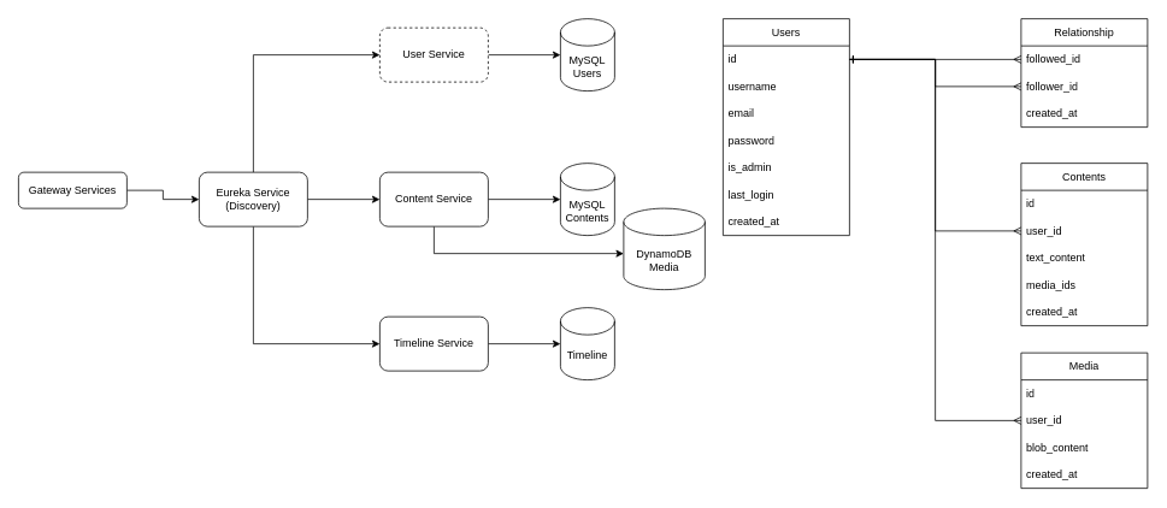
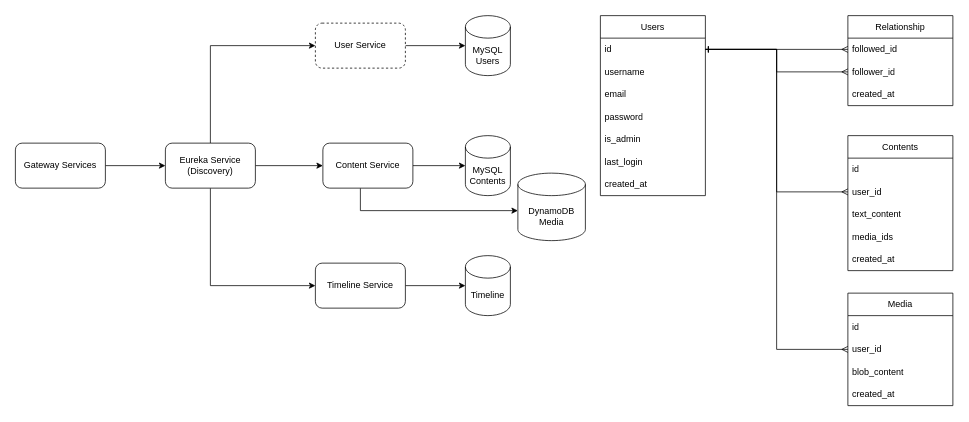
- <mxCell id="3" value="Gateway Services" style="rounded=1;whiteSpace=wrap;html=1;" vertex="1" parent="1"><mxGeometry x="20" y="190" width="120" height="40" as="geometry" /></mxCell>
+ <mxCell id="3" value="Gateway Services" style="rounded=1;whiteSpace=wrap;html=1;" vertex="1" parent="1"><mxGeometry x="20" y="190" width="120" height="60" as="geometry" /></mxCell>
- <mxCell id="12" value="Content Service" style="rounded=1;whiteSpace=wrap;html=1;" vertex="1" parent="1"><mxGeometry x="420" y="190" width="120" height="60" as="geometry" /></mxCell>
+ <mxCell id="12" value="Content Service" style="rounded=1;whiteSpace=wrap;html=1;" vertex="1" parent="1"><mxGeometry x="430" y="190" width="120" height="60" as="geometry" /></mxCell>
